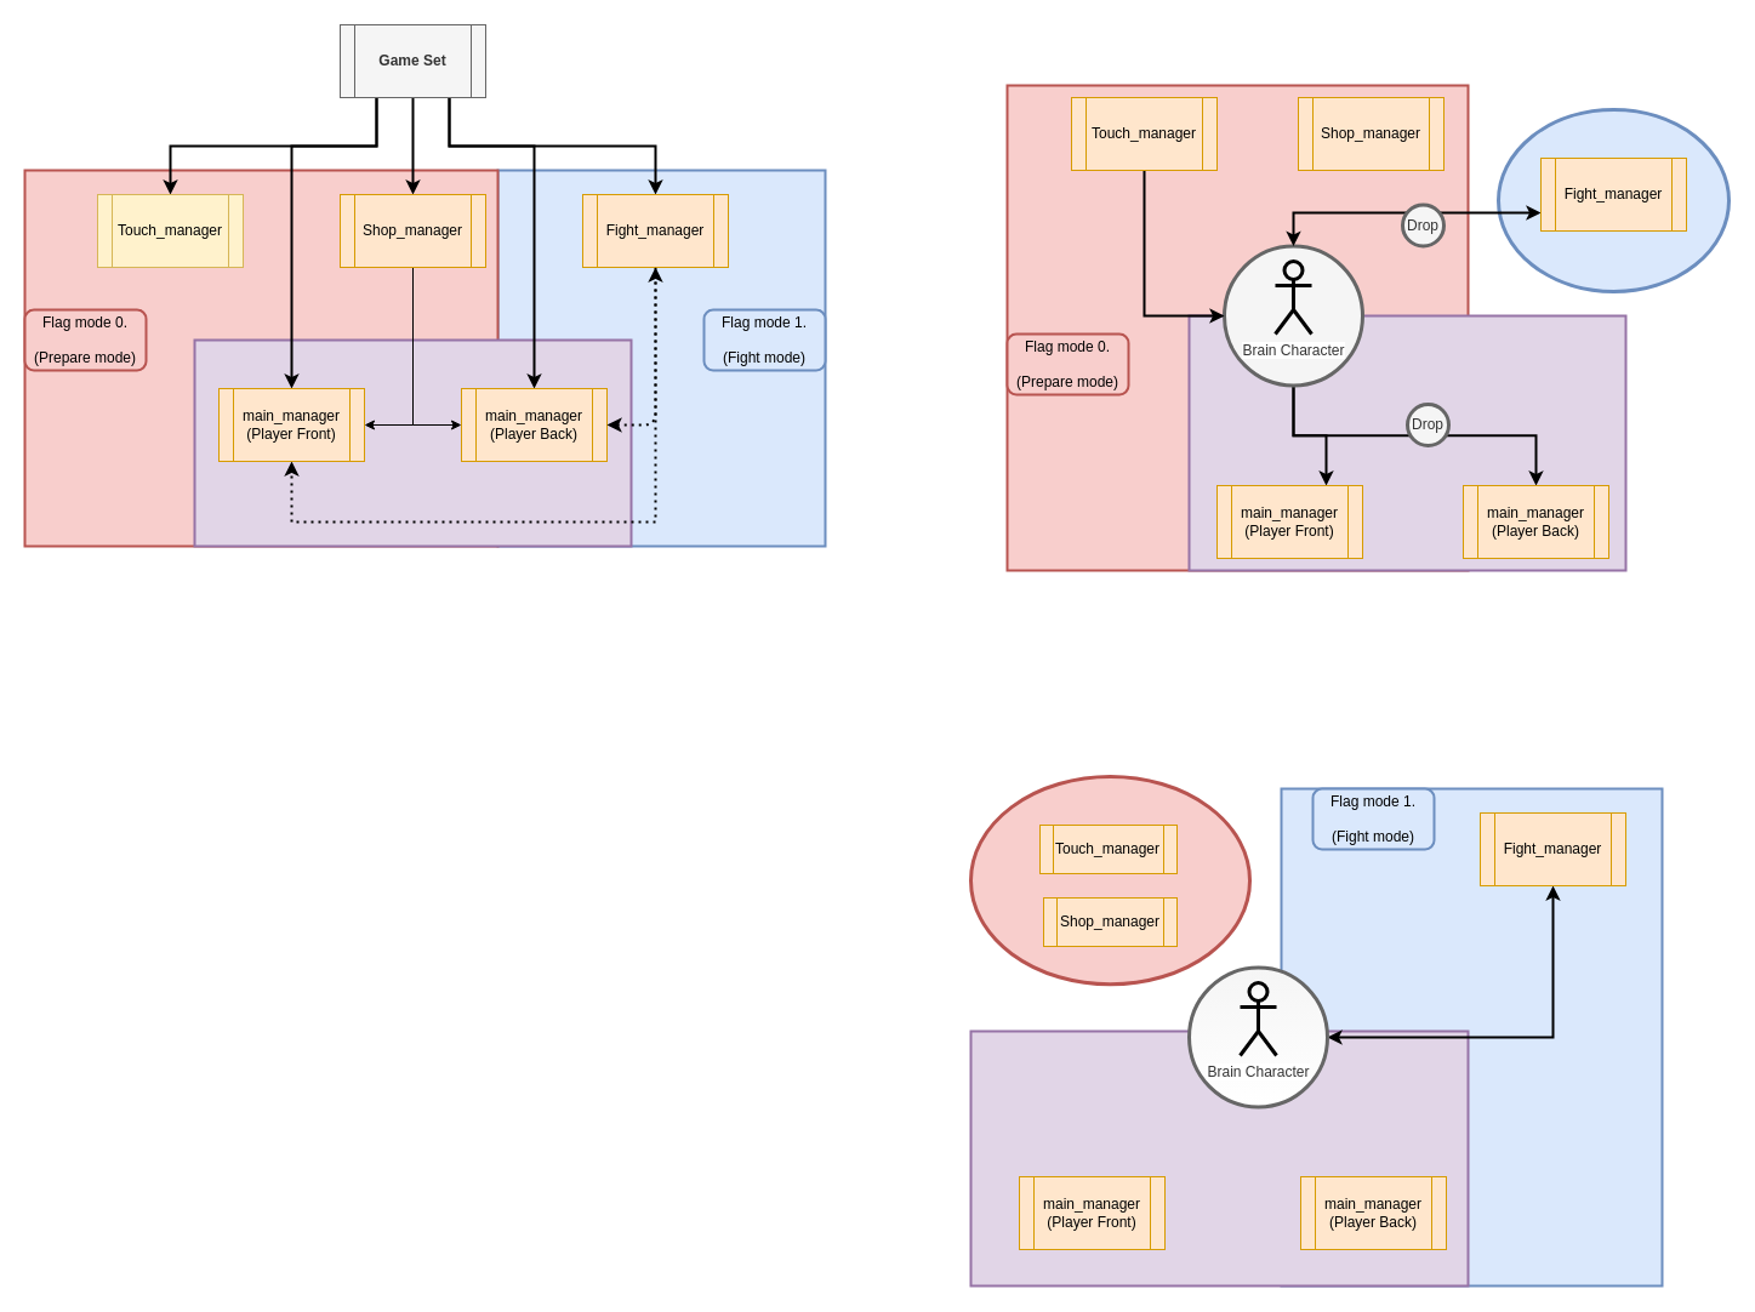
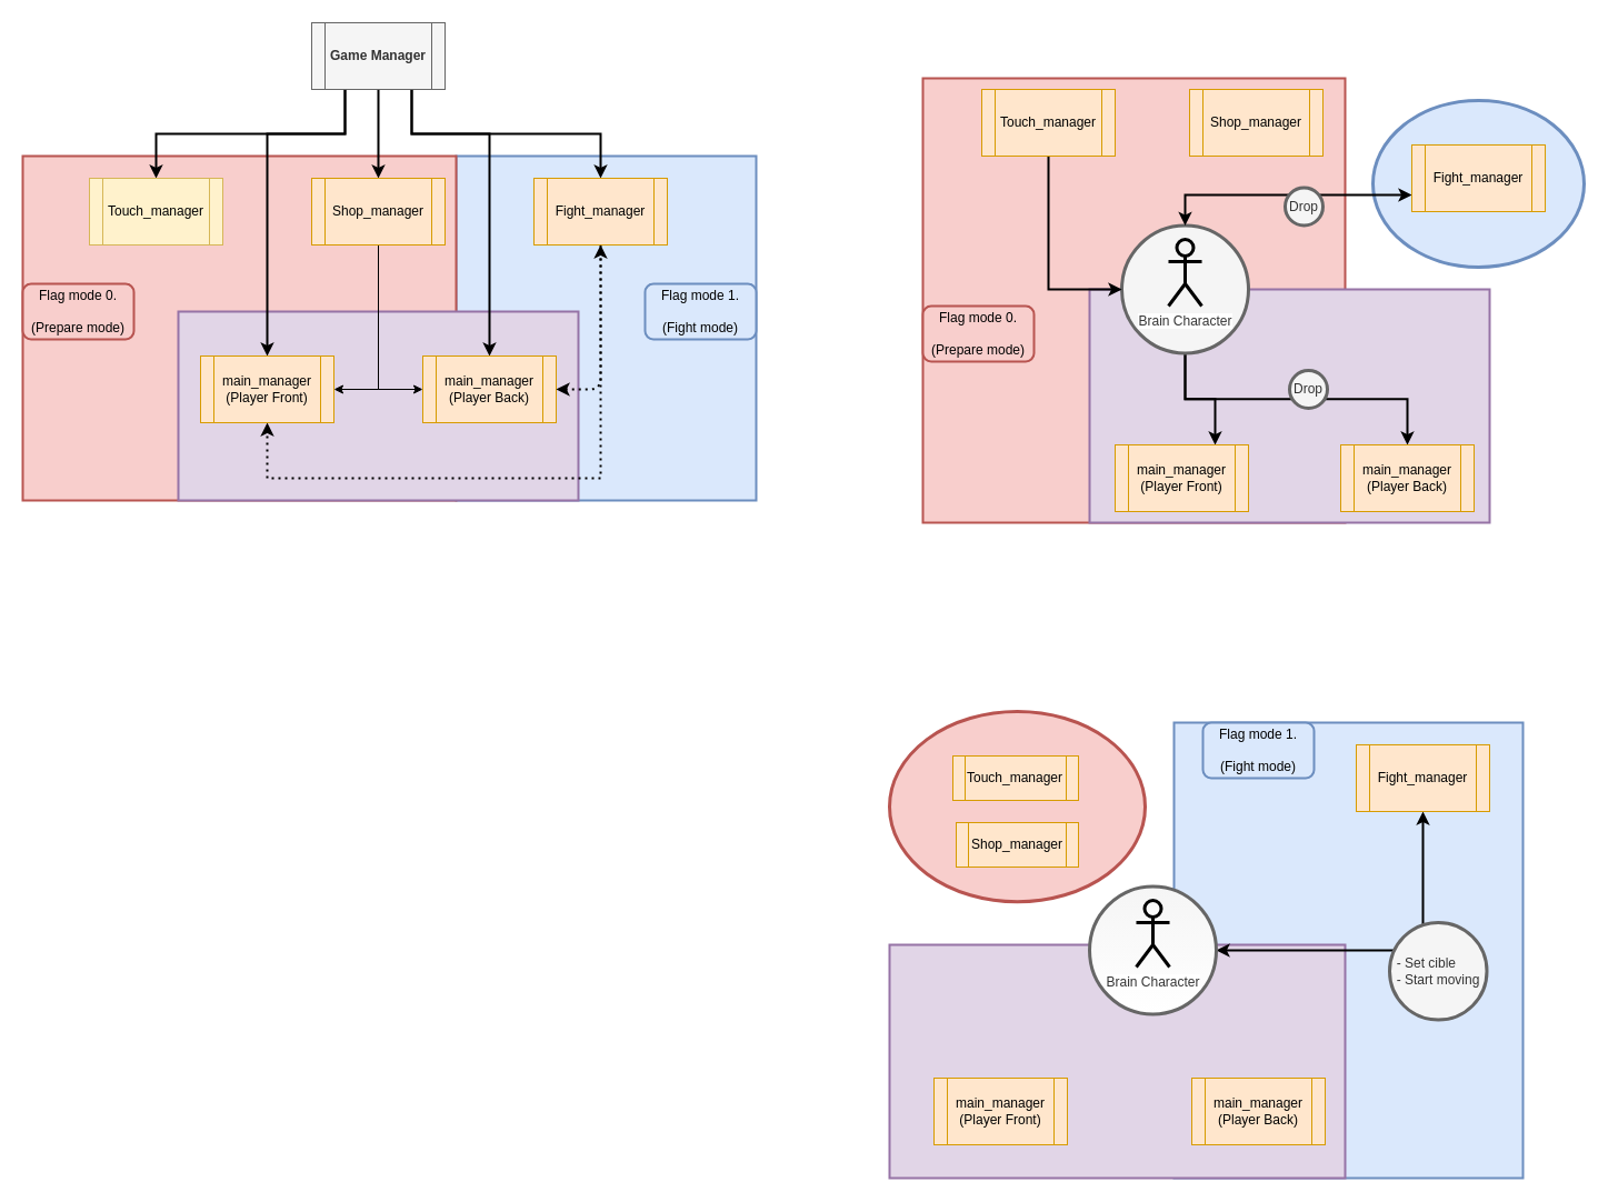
- <mxCell id="16" value="&lt;b&gt;Game Set&lt;/b&gt;" style="shape=process;whiteSpace=wrap;html=1;backgroundOutline=1;fillColor=#f5f5f5;strokeColor=#666666;fontColor=#333333;" vertex="1" parent="1"><mxGeometry x="280" y="20" width="120" height="60" as="geometry" /></mxCell>
+ <mxCell id="16" value="&lt;b&gt;Game Manager&lt;/b&gt;" style="shape=process;whiteSpace=wrap;html=1;backgroundOutline=1;fillColor=#f5f5f5;strokeColor=#666666;fontColor=#333333;" vertex="1" parent="1"><mxGeometry x="280" y="20" width="120" height="60" as="geometry" /></mxCell>
+ <mxCell id="51" value="&lt;div style=&quot;text-align: justify&quot;&gt;&lt;span&gt;- Set cible&lt;/span&gt;&lt;/div&gt;&lt;div style=&quot;text-align: justify&quot;&gt;&lt;span&gt;- Start moving&lt;/span&gt;&lt;/div&gt;" style="ellipse;whiteSpace=wrap;html=1;aspect=fixed;strokeColor=#666666;strokeWidth=3;fillColor=#f5f5f5;fontColor=#333333;" vertex="1" parent="1"><mxGeometry x="1250" y="830" width="87.5" height="87.5" as="geometry" /></mxCell>
